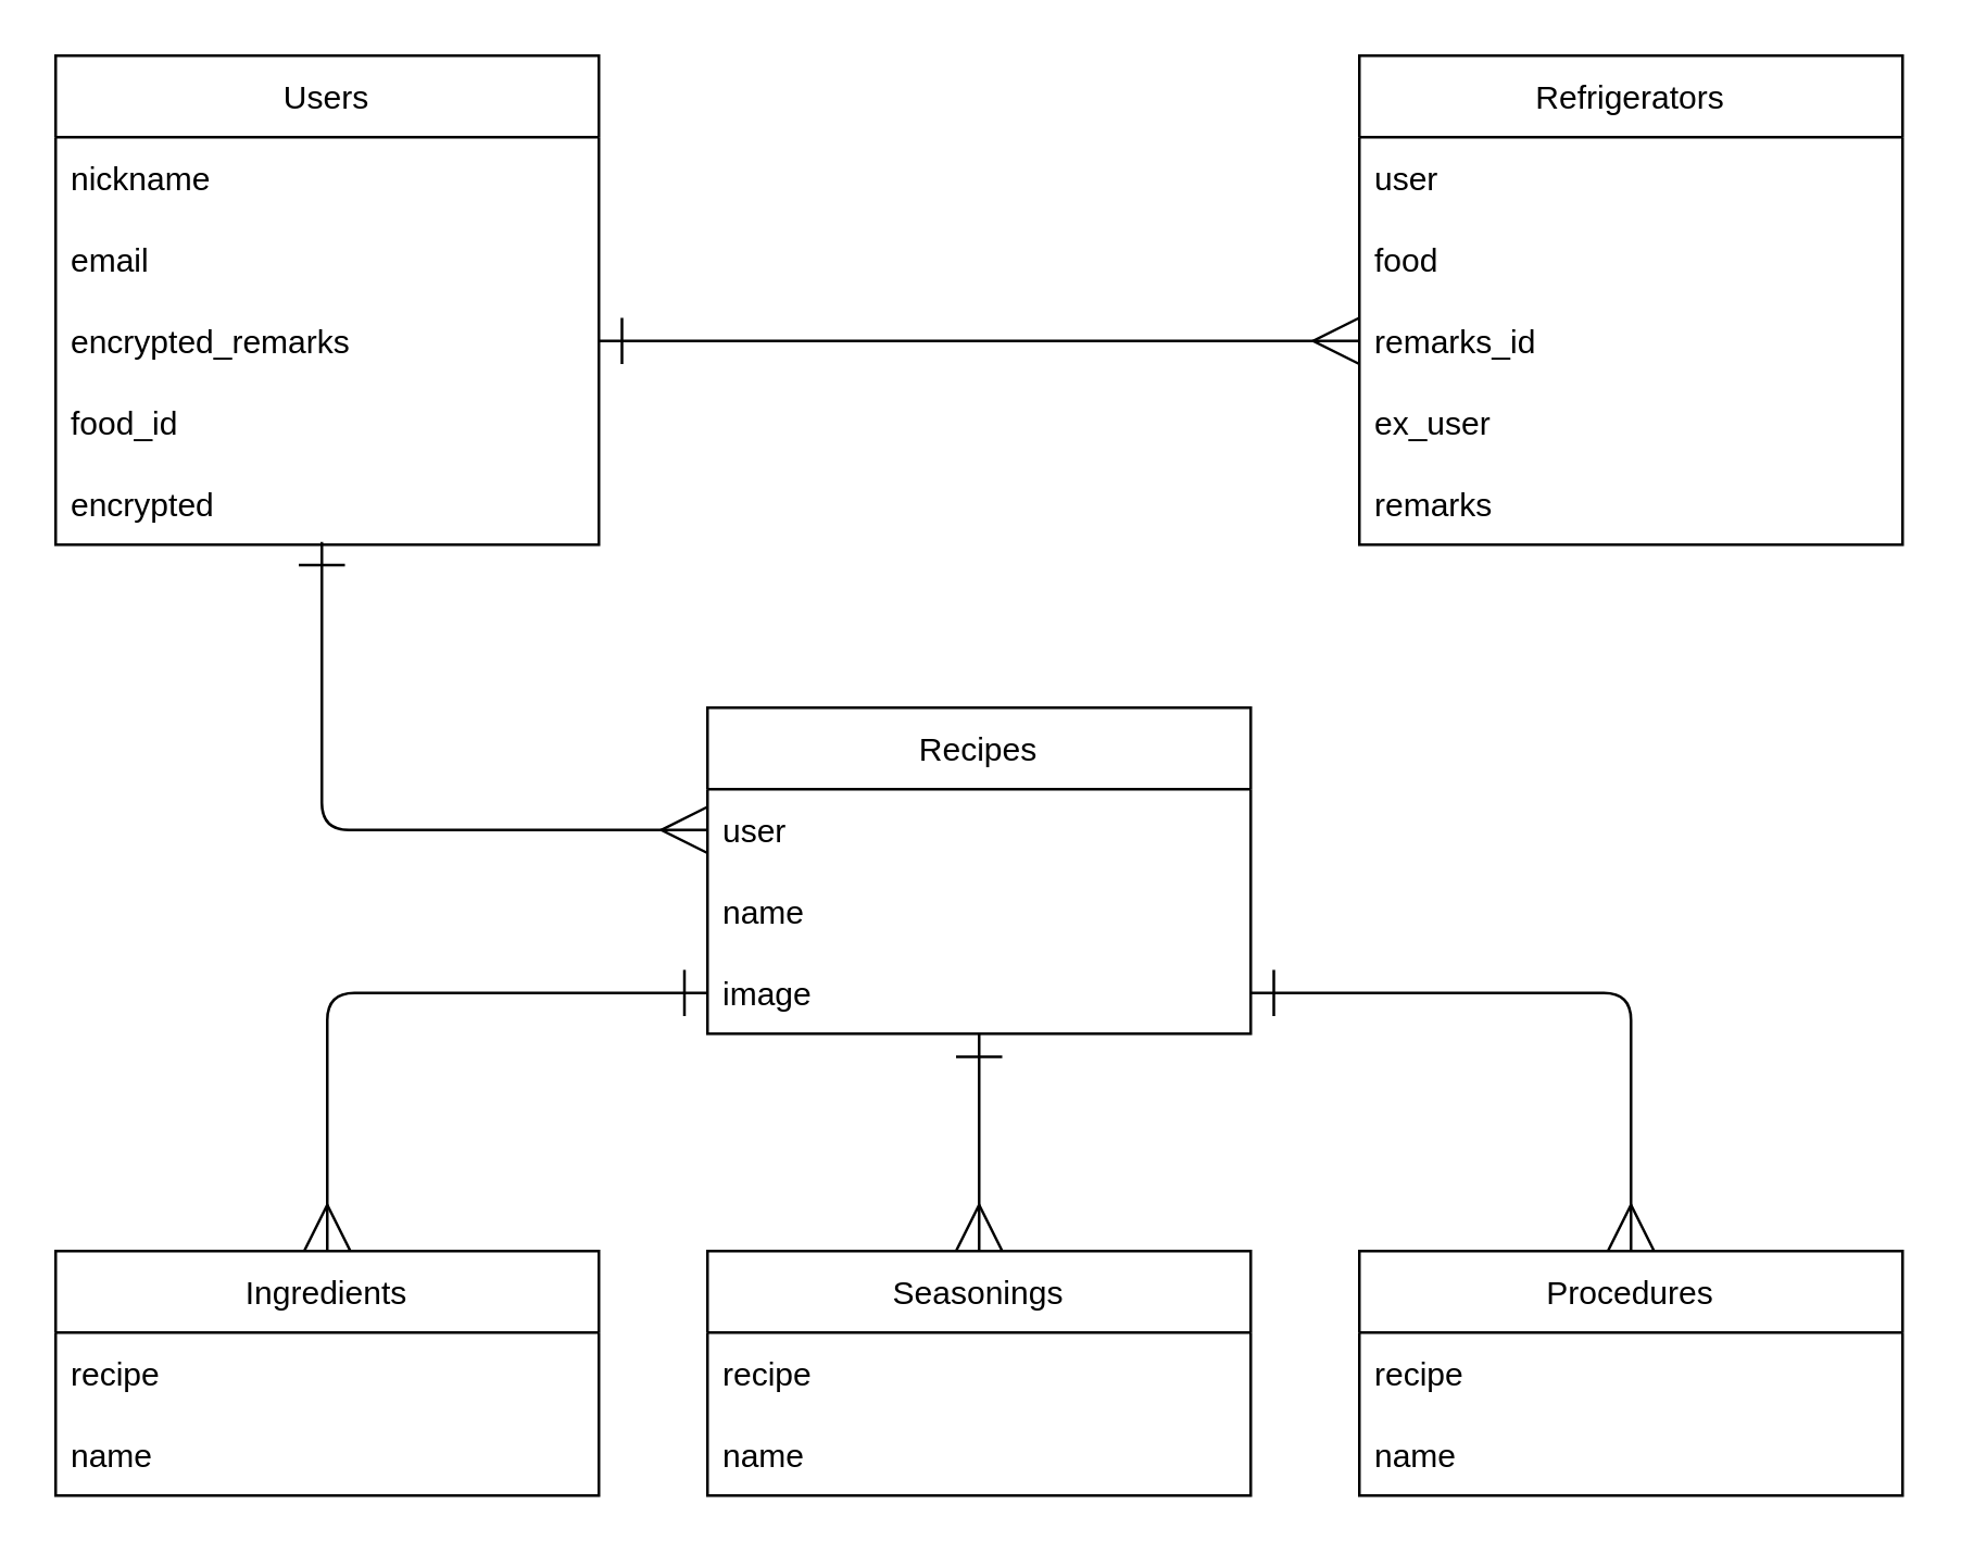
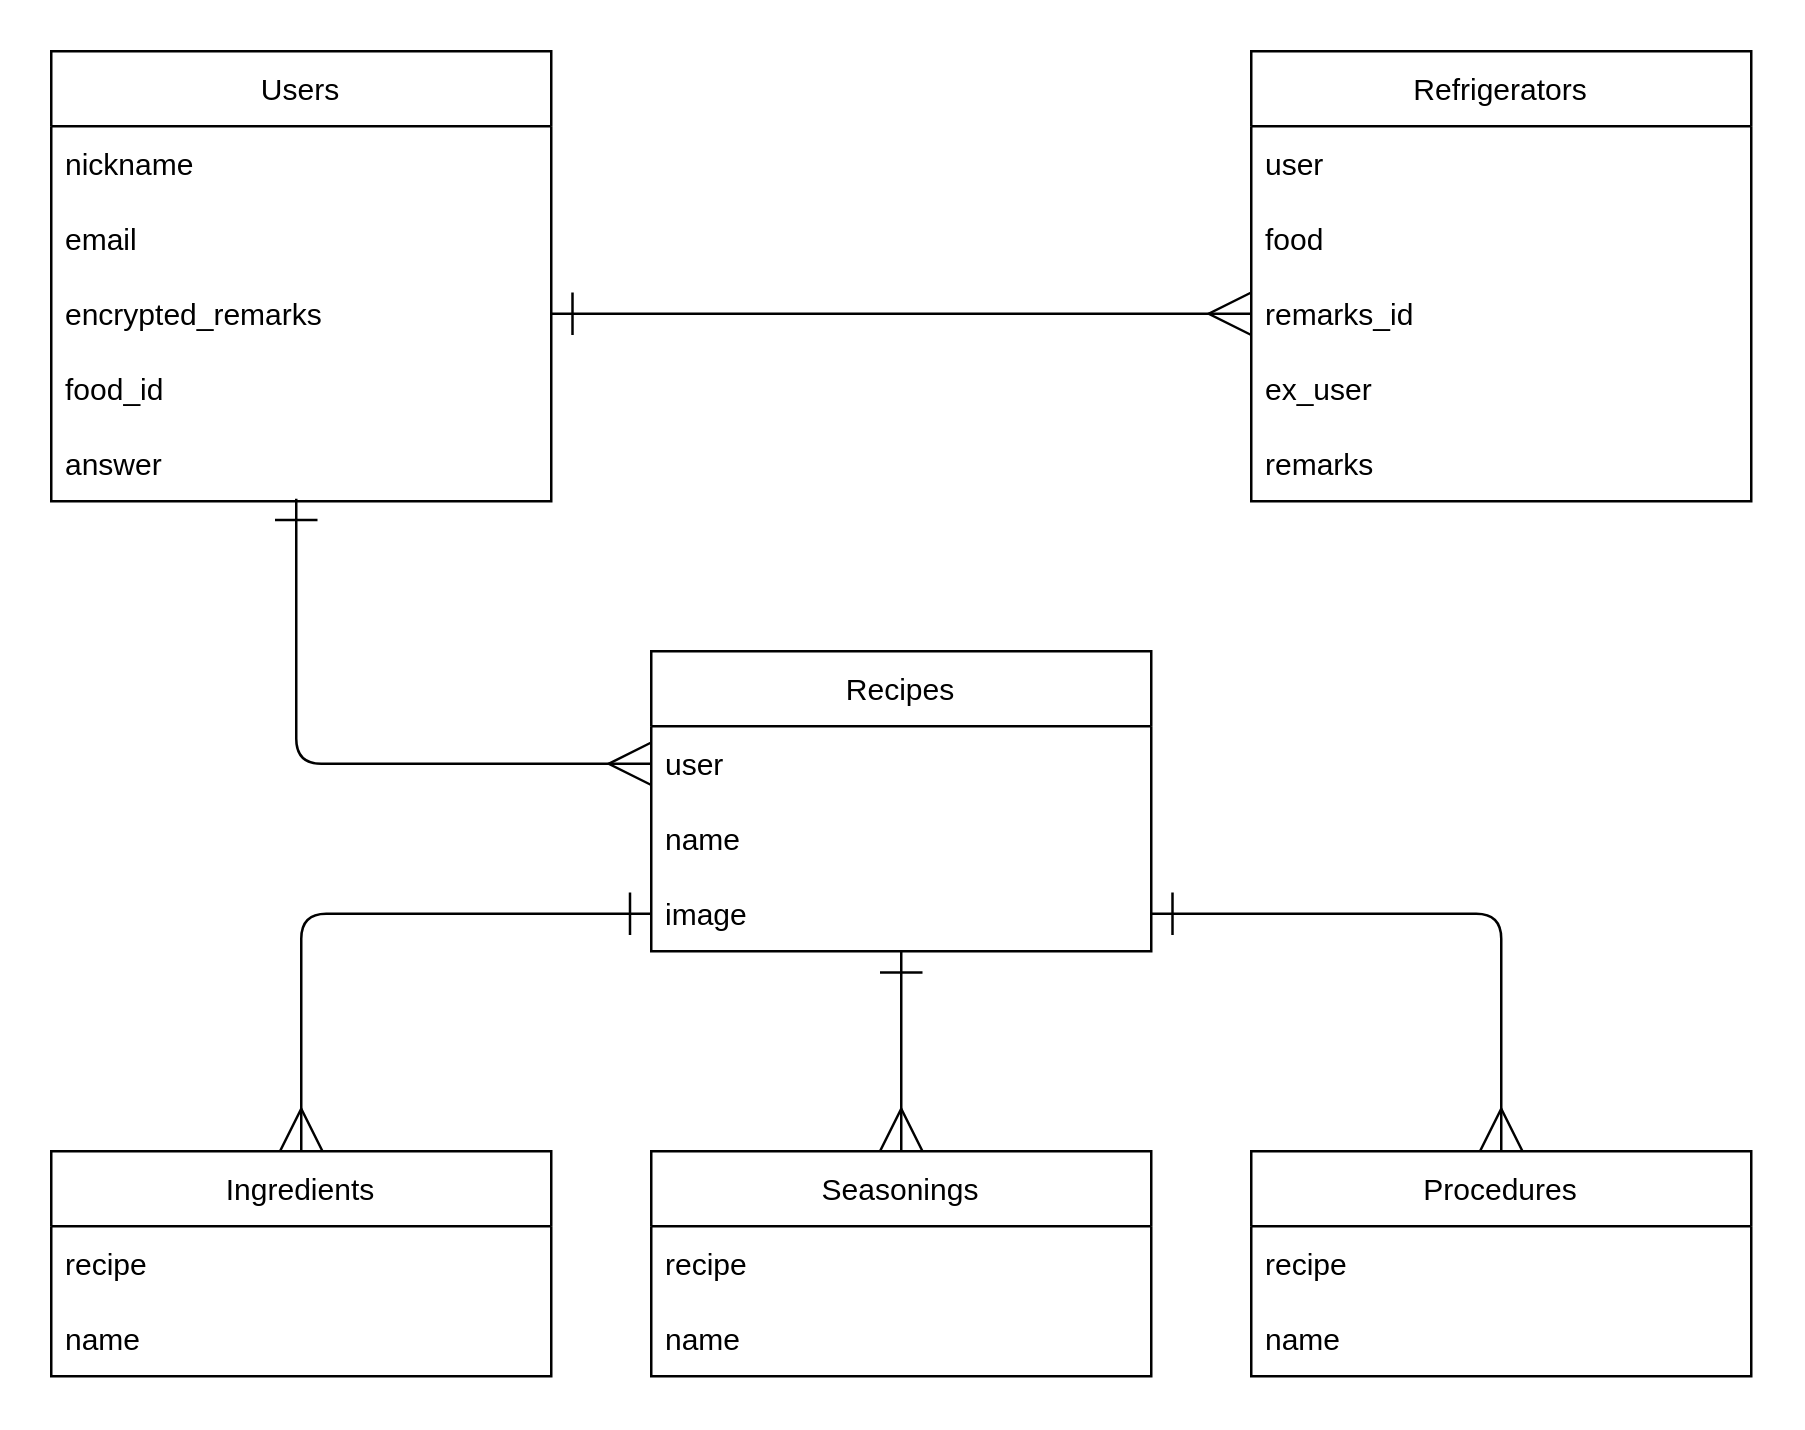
- <mxCell id="7" value="encrypted" style="text;strokeColor=none;fillColor=none;align=left;verticalAlign=middle;spacingLeft=4;spacingRight=4;overflow=hidden;points=[[0,0.5],[1,0.5]];portConstraint=eastwest;rotatable=0;fontColor=#000000;" vertex="1" parent="2"><mxGeometry y="150" width="200" height="30" as="geometry" /></mxCell>
+ <mxCell id="7" value="answer" style="text;strokeColor=none;fillColor=none;align=left;verticalAlign=middle;spacingLeft=4;spacingRight=4;overflow=hidden;points=[[0,0.5],[1,0.5]];portConstraint=eastwest;rotatable=0;fontColor=#000000;" vertex="1" parent="2"><mxGeometry y="150" width="200" height="30" as="geometry" /></mxCell>
